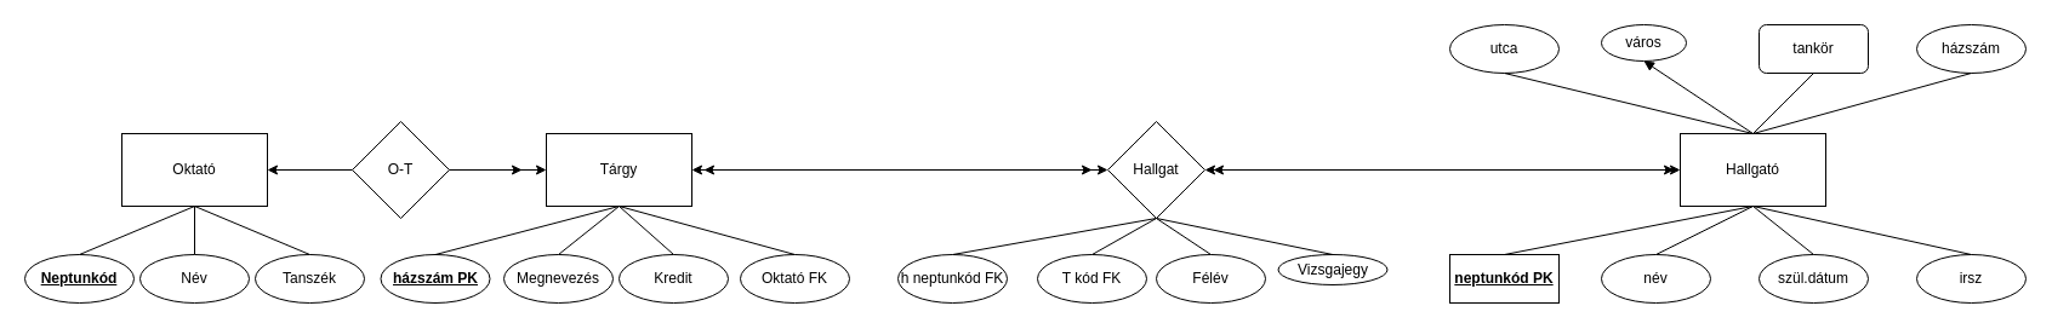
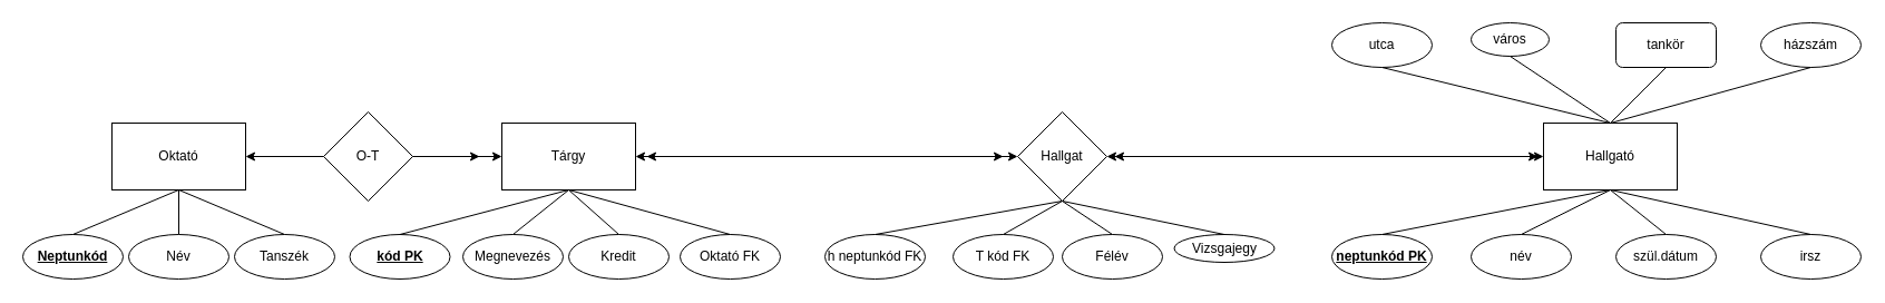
- <mxCell id="38" value="" style="endArrow=block;html=1;rounded=0;entryX=0.5;entryY=1;entryDx=0;entryDy=0;exitX=0.5;exitY=0;exitDx=0;exitDy=0;" edge="1" parent="1" source="2" target="37"><mxGeometry width="50" height="50" relative="1" as="geometry"><mxPoint x="1060" y="-130" as="sourcePoint" /><mxPoint x="1110" y="-180" as="targetPoint" /></mxGeometry></mxCell>
+ <mxCell id="38" value="" style="endArrow=none;html=1;rounded=0;entryX=0.5;entryY=1;entryDx=0;entryDy=0;exitX=0.5;exitY=0;exitDx=0;exitDy=0;" edge="1" parent="1" source="2" target="37"><mxGeometry width="50" height="50" relative="1" as="geometry"><mxPoint x="1060" y="-130" as="sourcePoint" /><mxPoint x="1110" y="-180" as="targetPoint" /></mxGeometry></mxCell>
- <mxCell id="8" value="&lt;b&gt;&lt;u&gt;házszám PK&lt;/u&gt;&lt;/b&gt;" style="ellipse;whiteSpace=wrap;html=1;" vertex="1" parent="1"><mxGeometry x="313.5" y="210" width="90" height="40" as="geometry" /></mxCell>
+ <mxCell id="8" value="&lt;b&gt;&lt;u&gt;kód PK&lt;/u&gt;&lt;/b&gt;" style="ellipse;whiteSpace=wrap;html=1;" vertex="1" parent="1"><mxGeometry x="313.5" y="210" width="90" height="40" as="geometry" /></mxCell>
- <mxCell id="27" value="&lt;u&gt;&lt;b&gt;neptunkód PK&lt;/b&gt;&lt;/u&gt;" style="whiteSpace=wrap;html=1;rounded=0;" vertex="1" parent="1"><mxGeometry x="1195" y="210" width="90" height="40" as="geometry" /></mxCell>
+ <mxCell id="27" value="&lt;u&gt;&lt;b&gt;neptunkód PK&lt;/b&gt;&lt;/u&gt;" style="ellipse;whiteSpace=wrap;html=1;" vertex="1" parent="1"><mxGeometry x="1195" y="210" width="90" height="40" as="geometry" /></mxCell>
